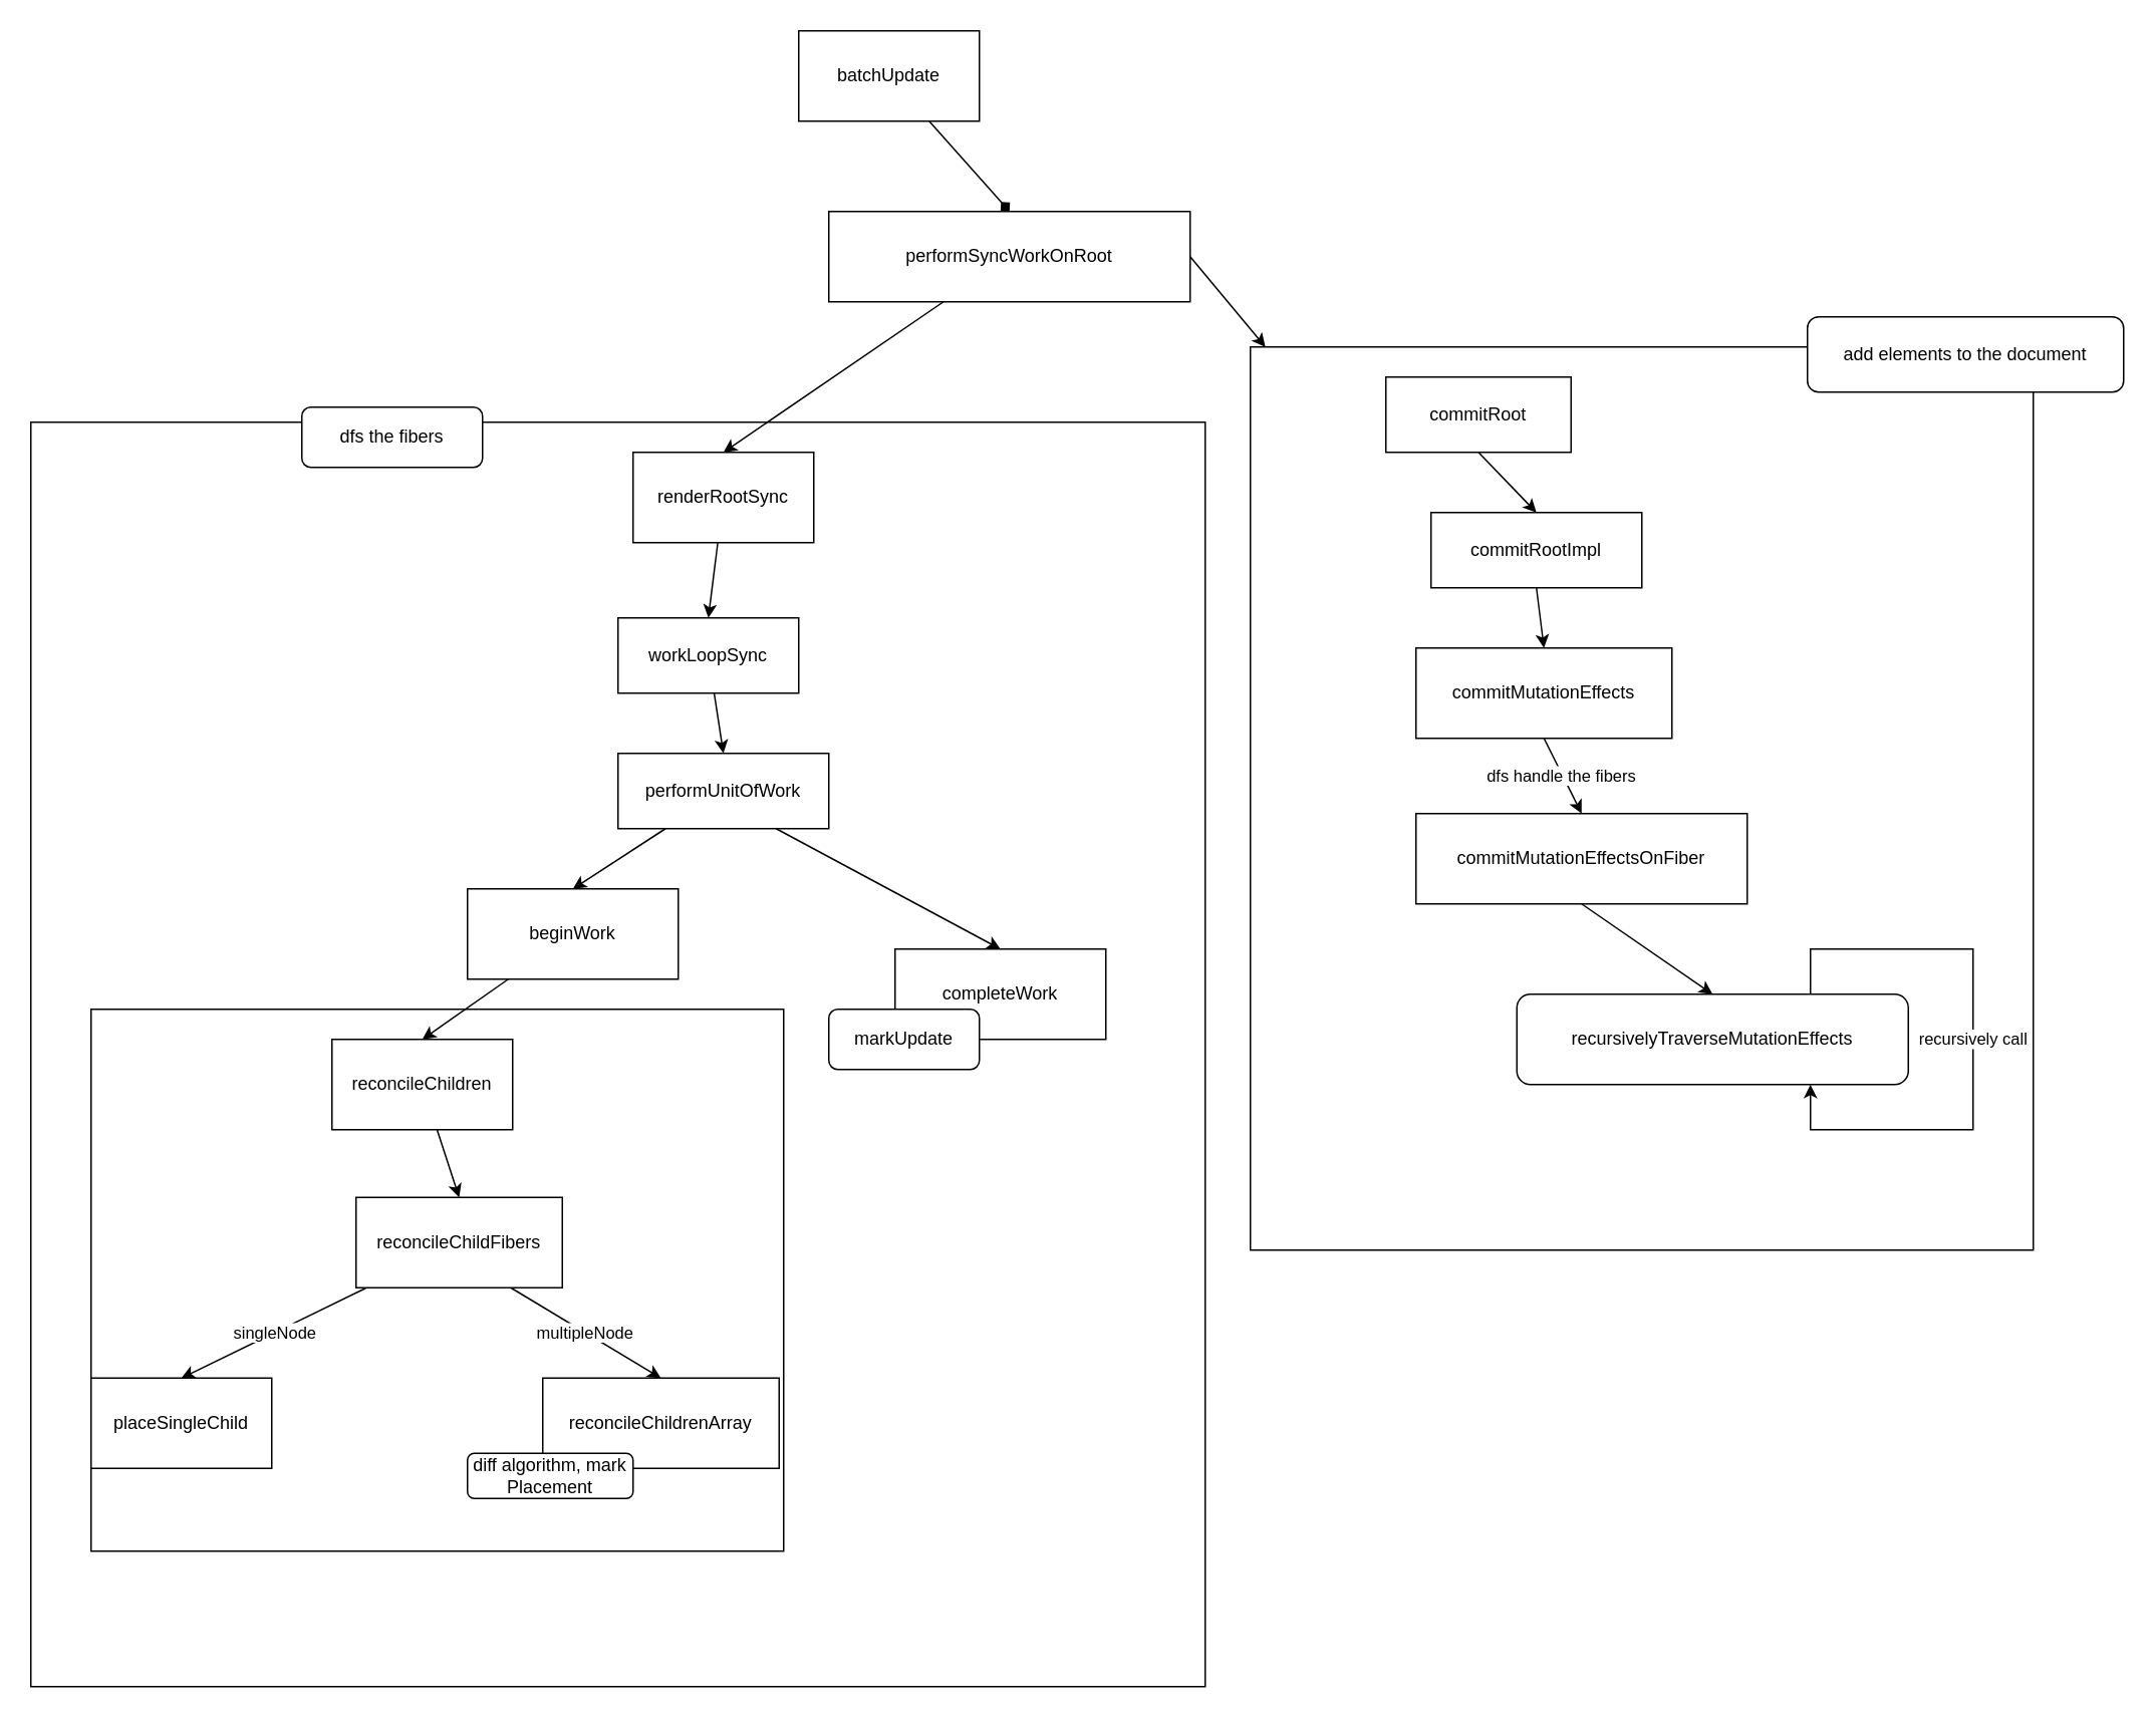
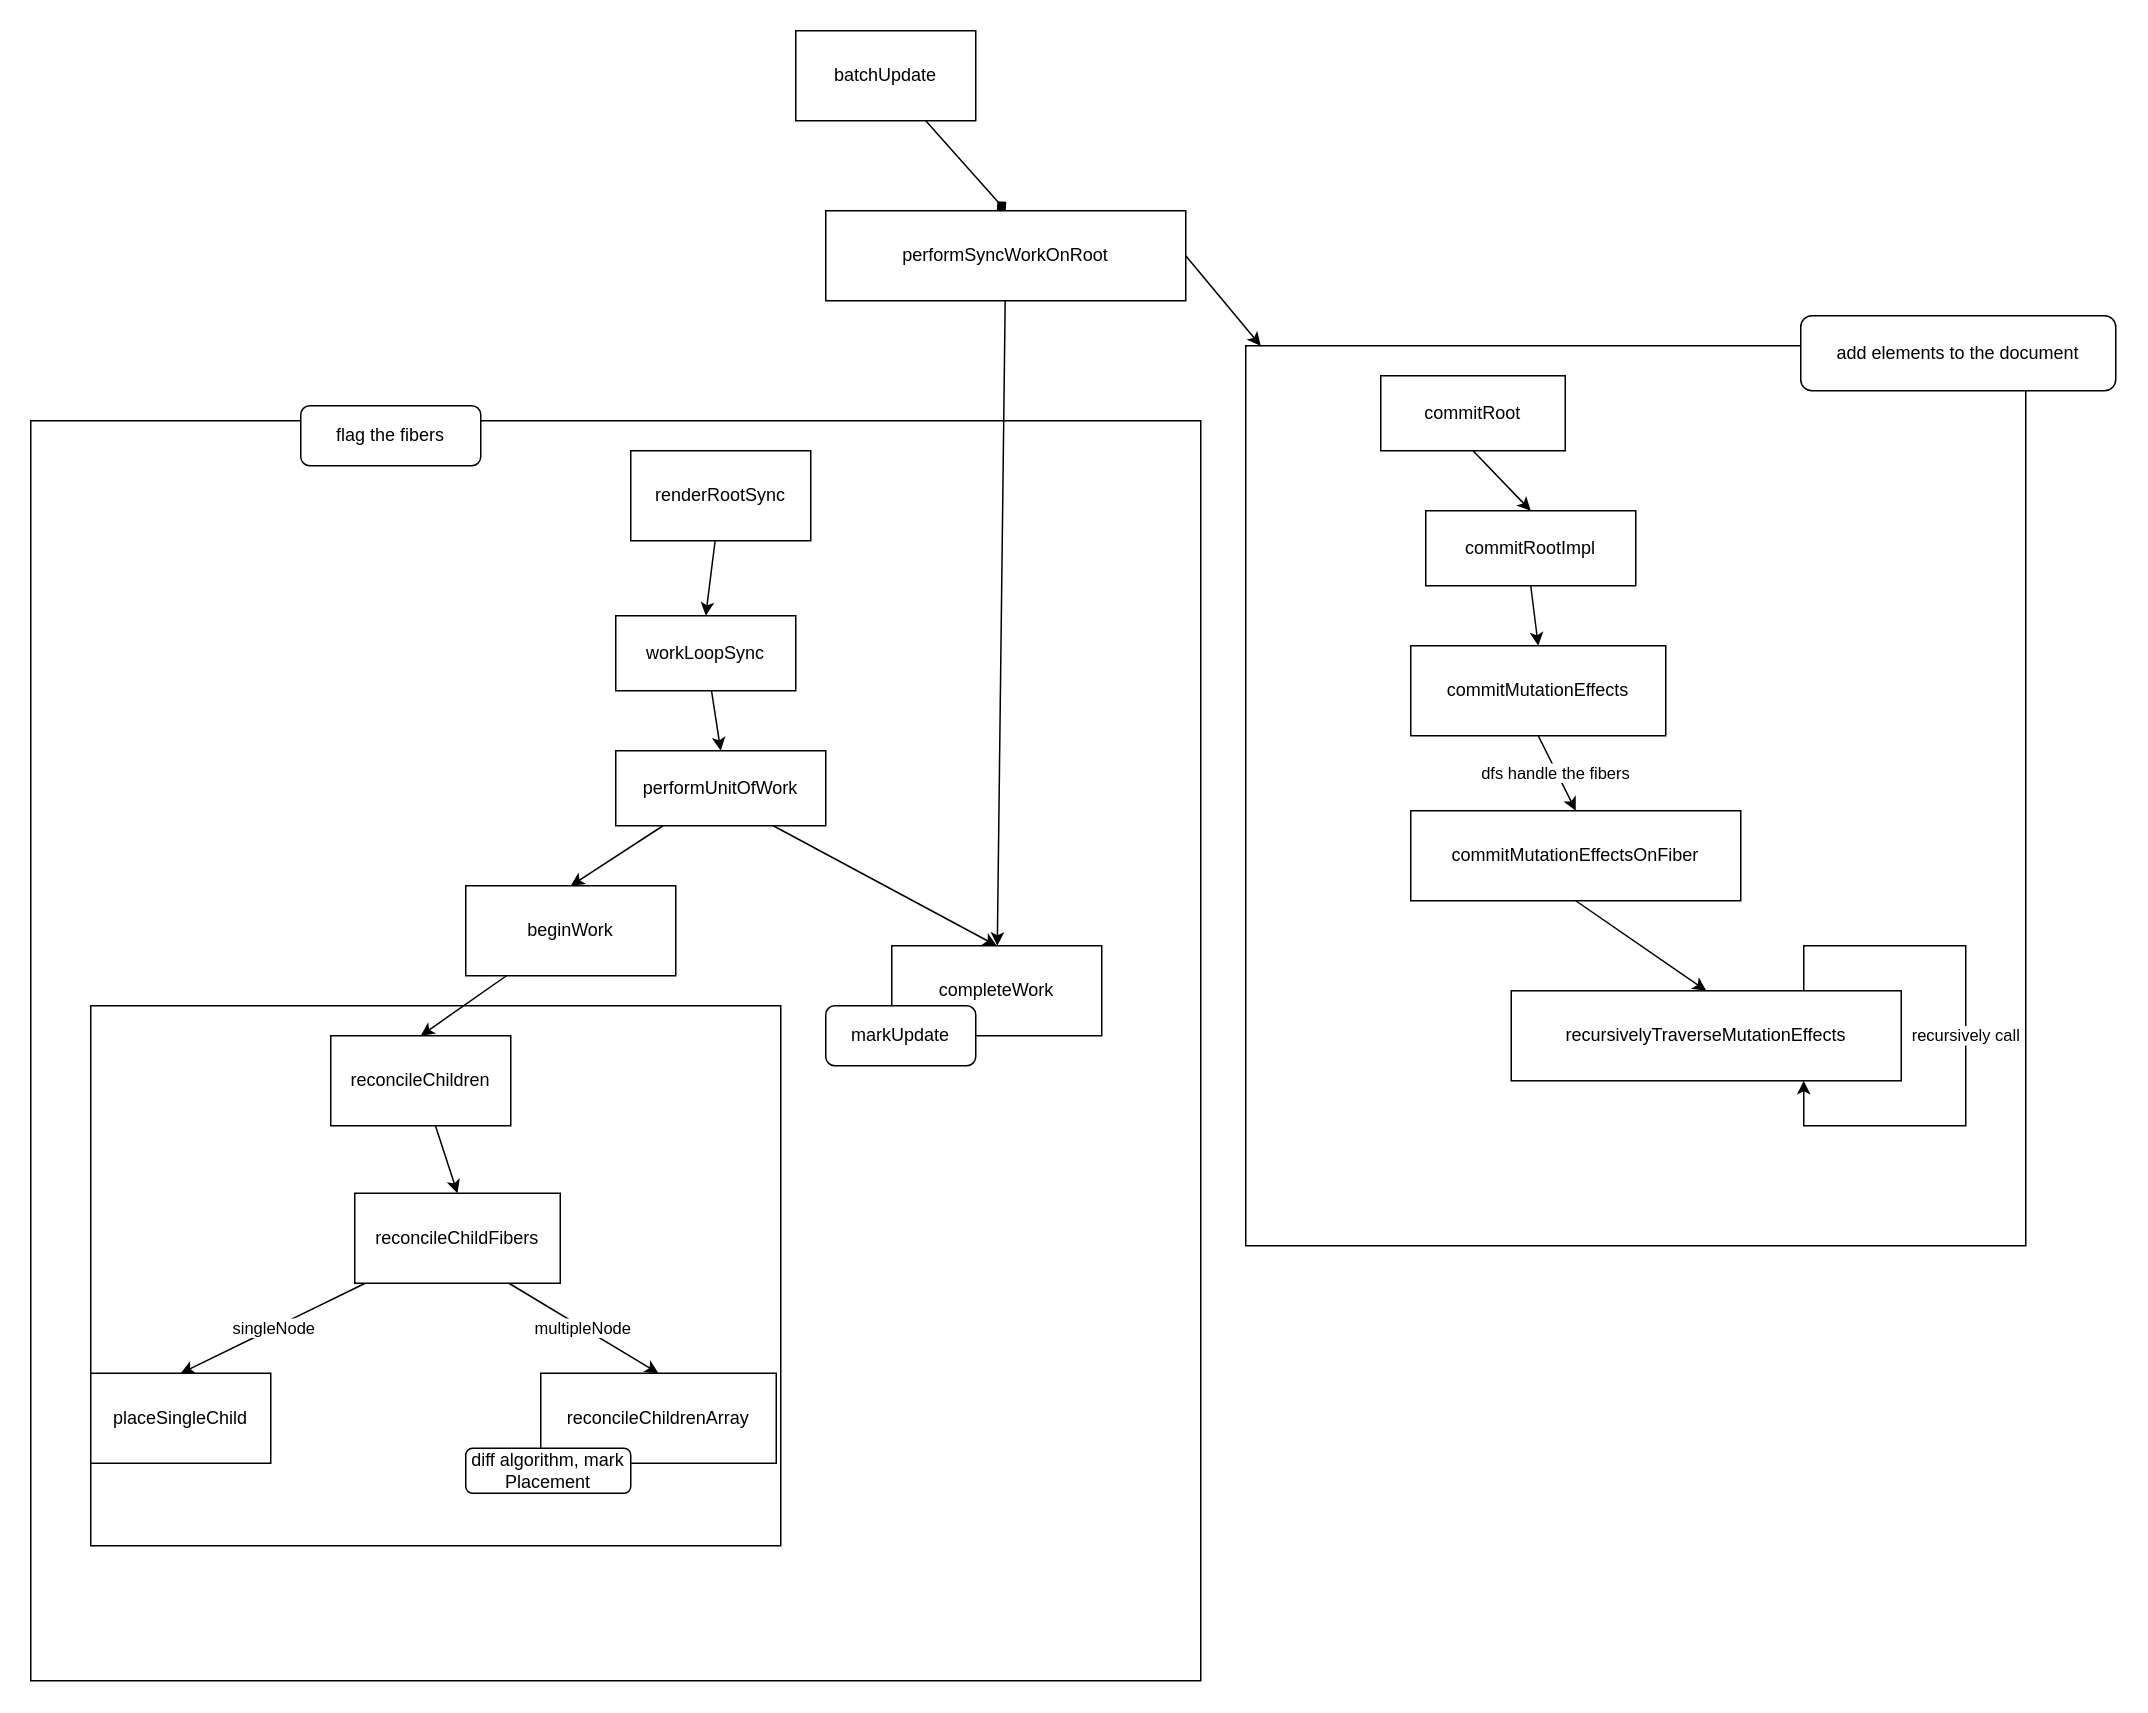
- <mxCell id="24" style="edgeStyle=none;rounded=0;orthogonalLoop=1;jettySize=auto;html=1;entryX=0.5;entryY=0;entryDx=0;entryDy=0;" parent="1" source="26" target="8" edge="1"><mxGeometry relative="1" as="geometry" /></mxCell>
+ <mxCell id="24" style="edgeStyle=none;rounded=0;orthogonalLoop=1;jettySize=auto;html=1;" parent="1" source="26" target="39" edge="1"><mxGeometry relative="1" as="geometry" /></mxCell>
- <mxCell id="27" value="dfs the fibers" style="rounded=1;whiteSpace=wrap;html=1;" parent="1" vertex="1"><mxGeometry x="200" y="270" width="120" height="40" as="geometry" /></mxCell>
+ <mxCell id="27" value="flag the fibers" style="rounded=1;whiteSpace=wrap;html=1;" parent="1" vertex="1"><mxGeometry x="200" y="270" width="120" height="40" as="geometry" /></mxCell>
- <mxCell id="36" value="recursivelyTraverseMutationEffects" style="whiteSpace=wrap;html=1;rounded=1;" parent="1" vertex="1"><mxGeometry x="1007" y="660.03" width="260" height="60" as="geometry" /></mxCell>
+ <mxCell id="36" value="recursivelyTraverseMutationEffects" style="rounded=0;whiteSpace=wrap;html=1;" parent="1" vertex="1"><mxGeometry x="1007" y="660.03" width="260" height="60" as="geometry" /></mxCell>
